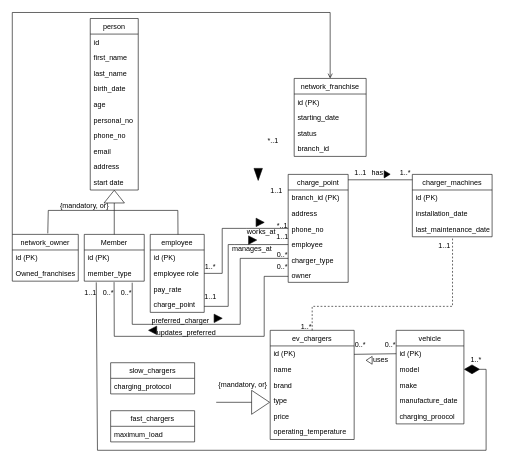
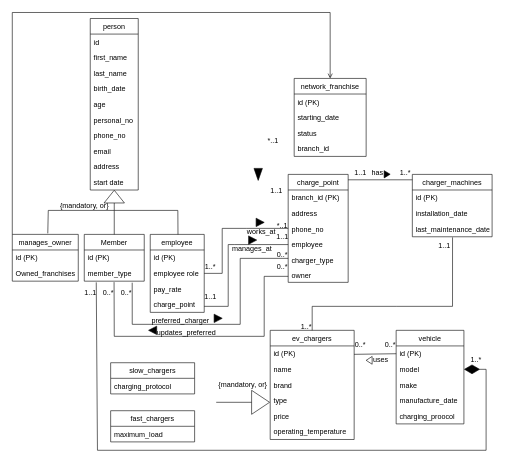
- <mxCell id="3" value="network_owner" style="swimlane;fontStyle=0;childLayout=stackLayout;horizontal=1;startSize=26;fillColor=none;horizontalStack=0;resizeParent=1;resizeParentMax=0;resizeLast=0;collapsible=1;marginBottom=0;strokeColor=default;" parent="1" vertex="1"><mxGeometry x="20" y="389.96" width="110" height="78" as="geometry" /></mxCell>
+ <mxCell id="3" value="manages_owner" style="swimlane;fontStyle=0;childLayout=stackLayout;horizontal=1;startSize=26;fillColor=none;horizontalStack=0;resizeParent=1;resizeParentMax=0;resizeLast=0;collapsible=1;marginBottom=0;strokeColor=default;" parent="1" vertex="1"><mxGeometry x="20" y="389.96" width="110" height="78" as="geometry" /></mxCell>
- <mxCell id="55" value="" style="endArrow=none;html=1;rounded=0;entryX=0.504;entryY=1.038;entryDx=0;entryDy=0;entryPerimeter=0;exitX=0.5;exitY=0;exitDx=0;exitDy=0;dashed=1;" parent="1" source="26" target="40" edge="1"><mxGeometry relative="1" as="geometry"><mxPoint x="670" y="409.96" as="sourcePoint" /><mxPoint x="830" y="409.96" as="targetPoint" /><Array as="points"><mxPoint x="520" y="509.96" /><mxPoint x="660" y="509.96" /><mxPoint x="754" y="509.96" /></Array></mxGeometry></mxCell>
+ <mxCell id="55" value="" style="endArrow=none;html=1;rounded=0;entryX=0.504;entryY=1.038;entryDx=0;entryDy=0;entryPerimeter=0;exitX=0.5;exitY=0;exitDx=0;exitDy=0;" parent="1" source="26" target="40" edge="1"><mxGeometry relative="1" as="geometry"><mxPoint x="670" y="409.96" as="sourcePoint" /><mxPoint x="830" y="409.96" as="targetPoint" /><Array as="points"><mxPoint x="520" y="509.96" /><mxPoint x="660" y="509.96" /><mxPoint x="754" y="509.96" /></Array></mxGeometry></mxCell>
